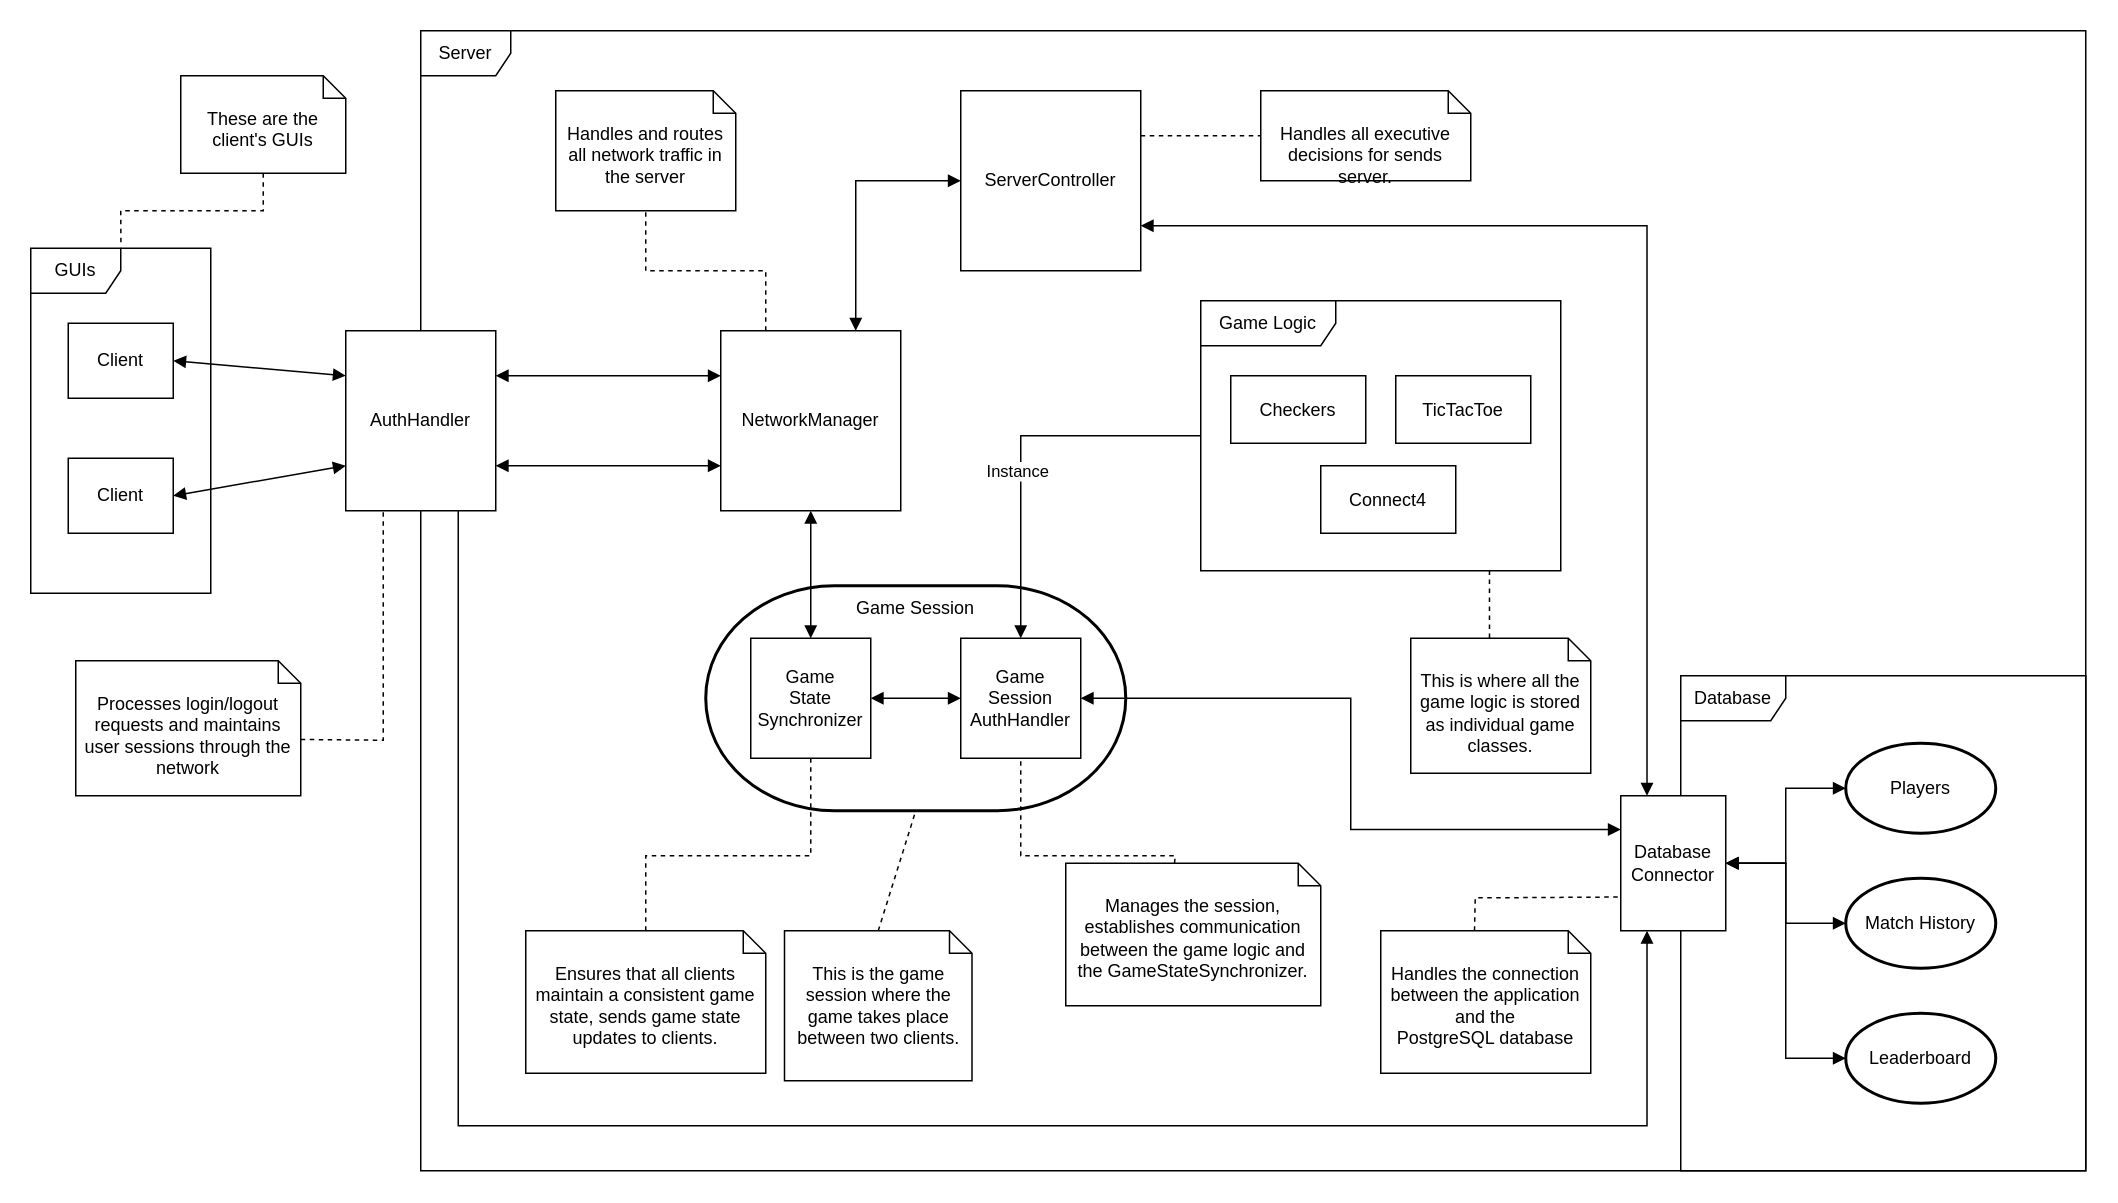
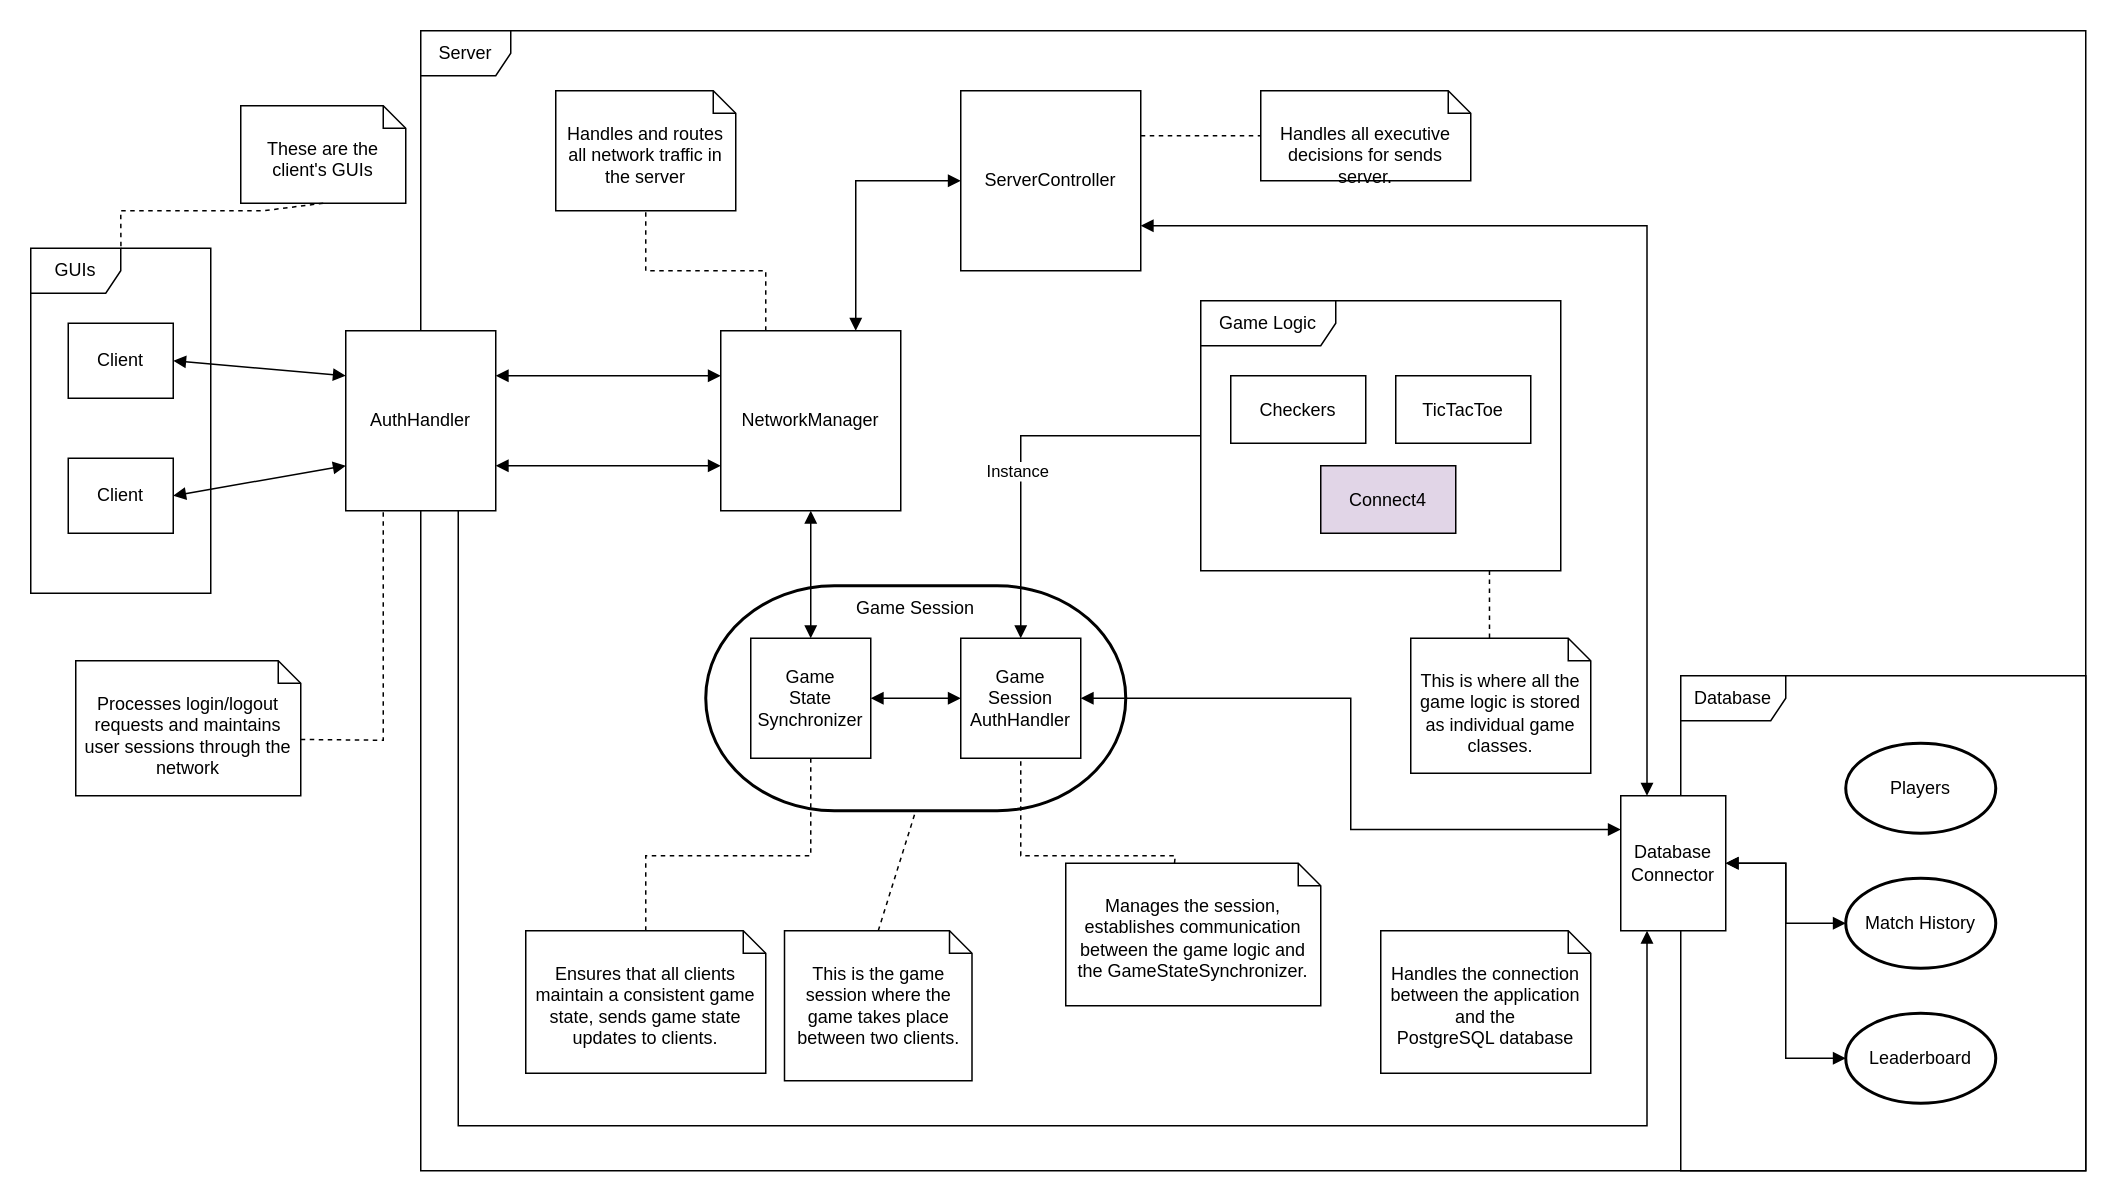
- <mxCell id="53" value="These are the client's GUIs" style="shape=note2;boundedLbl=1;whiteSpace=wrap;html=1;size=15;verticalAlign=top;align=center;" vertex="1" parent="1"><mxGeometry x="120" y="50" width="110" height="65" as="geometry" /></mxCell>
+ <mxCell id="53" value="These are the client's GUIs" style="shape=note2;boundedLbl=1;whiteSpace=wrap;html=1;size=15;verticalAlign=top;align=center;" vertex="1" parent="1"><mxGeometry x="160" y="70" width="110" height="65" as="geometry" /></mxCell>
- <mxCell id="22" value="Connect4" style="html=1;whiteSpace=wrap;" vertex="1" parent="1"><mxGeometry x="880" y="310" width="90" height="45" as="geometry" /></mxCell>
+ <mxCell id="22" value="Connect4" style="html=1;whiteSpace=wrap;fillColor=#e1d5e7;" vertex="1" parent="1"><mxGeometry x="880" y="310" width="90" height="45" as="geometry" /></mxCell>
- <mxCell id="34" value="" style="endArrow=block;startArrow=block;endFill=1;startFill=1;html=1;rounded=0;exitX=1;exitY=0.5;exitDx=0;exitDy=0;entryX=0;entryY=0.5;entryDx=0;entryDy=0;entryPerimeter=0;" edge="1" parent="1" source="29" target="30"><mxGeometry width="160" relative="1" as="geometry"><mxPoint x="1000" y="620" as="sourcePoint" /><mxPoint x="1160" y="620" as="targetPoint" /><Array as="points"><mxPoint x="1190" y="575" /><mxPoint x="1190" y="525" /></Array></mxGeometry></mxCell>
- <mxCell id="51" value="" style="endArrow=none;dashed=1;html=1;rounded=0;entryX=0;entryY=0.75;entryDx=0;entryDy=0;exitX=0;exitY=0;exitDx=62.5;exitDy=0;exitPerimeter=0;" edge="1" parent="1" source="50" target="29"><mxGeometry width="50" height="50" relative="1" as="geometry"><mxPoint x="820" y="670" as="sourcePoint" /><mxPoint x="870" y="620" as="targetPoint" /><Array as="points"><mxPoint x="983" y="598" /><mxPoint x="1000" y="598" /></Array></mxGeometry></mxCell>
